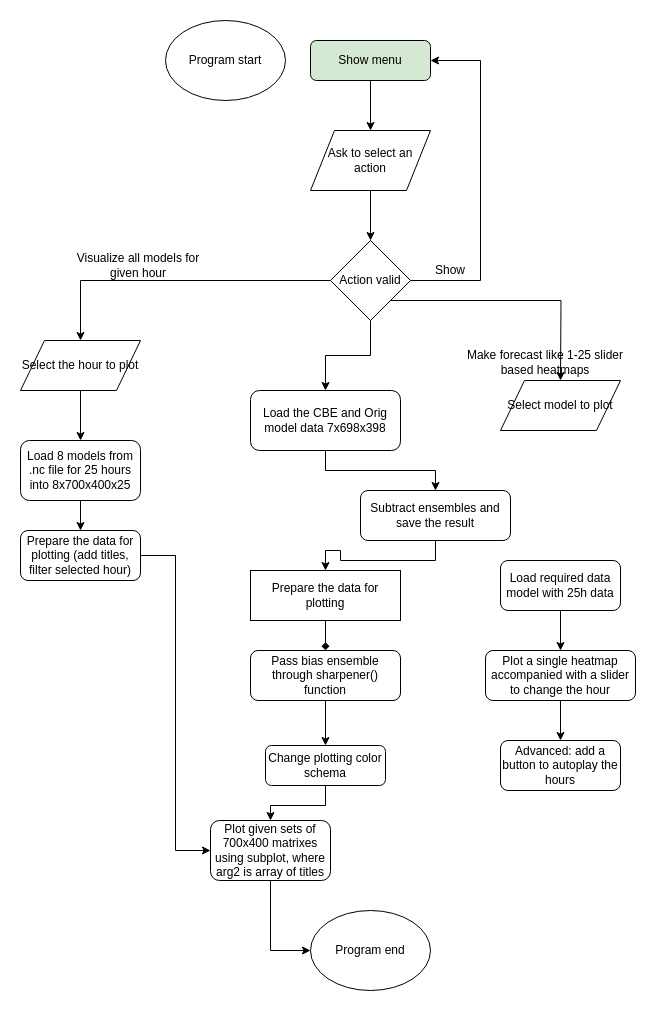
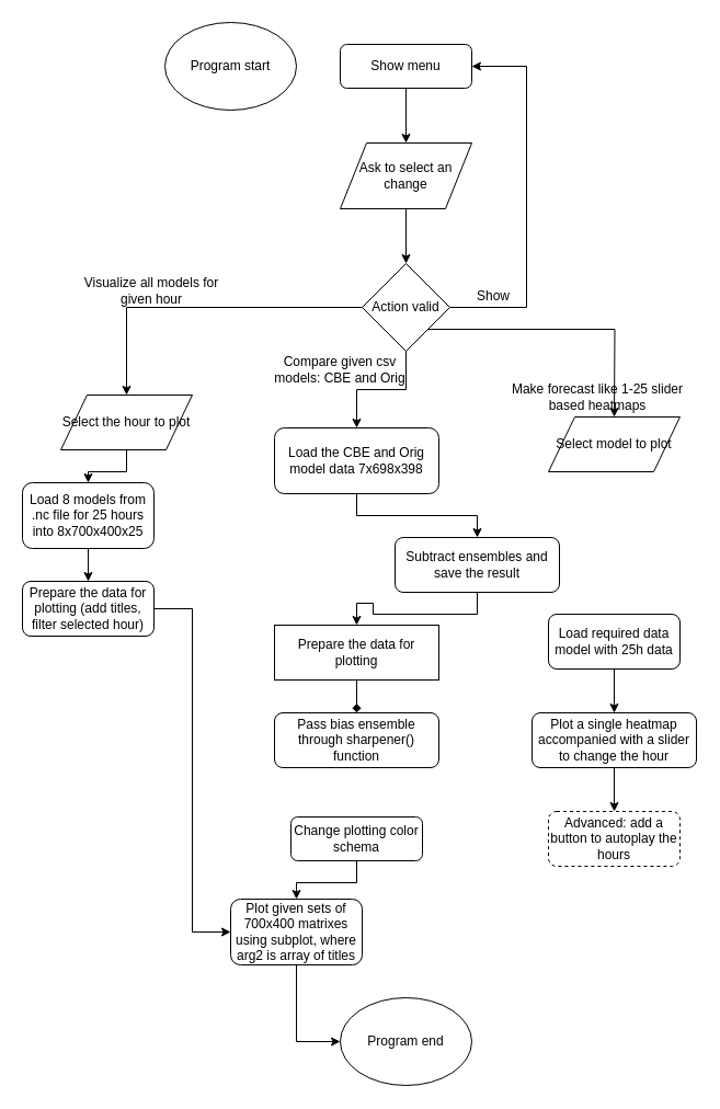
- <mxCell id="4" value="Program start" style="ellipse;whiteSpace=wrap;html=1;" parent="1" vertex="1"><mxGeometry x="165" y="20" width="120" height="80" as="geometry" /></mxCell>
+ <mxCell id="4" value="Program start" style="ellipse;whiteSpace=wrap;html=1;" parent="1" vertex="1"><mxGeometry x="150" y="20" width="120" height="80" as="geometry" /></mxCell>
- <mxCell id="3" value="Show menu" style="rounded=1;whiteSpace=wrap;html=1;fillColor=#d5e8d4;" parent="1" vertex="1"><mxGeometry x="310" y="40" width="120" height="40" as="geometry" /></mxCell>
+ <mxCell id="3" value="Show menu" style="rounded=1;whiteSpace=wrap;html=1;" parent="1" vertex="1"><mxGeometry x="310" y="40" width="120" height="40" as="geometry" /></mxCell>
- <mxCell id="6" value="Ask to select an action" style="shape=parallelogram;perimeter=parallelogramPerimeter;whiteSpace=wrap;html=1;" parent="1" vertex="1"><mxGeometry x="310" y="130" width="120" height="60" as="geometry" /></mxCell>
+ <mxCell id="6" value="Ask to select an change" style="shape=parallelogram;perimeter=parallelogramPerimeter;whiteSpace=wrap;html=1;" parent="1" vertex="1"><mxGeometry x="310" y="130" width="120" height="60" as="geometry" /></mxCell>
+ <mxCell id="24" value="Compare given csv models: CBE and Orig" style="text;html=1;strokeColor=none;fillColor=none;align=center;verticalAlign=middle;whiteSpace=wrap;rounded=0;" parent="1" vertex="1"><mxGeometry x="240" y="327" width="140" height="20" as="geometry" /></mxCell>
- <mxCell id="21" value="Select the hour to plot" style="shape=parallelogram;perimeter=parallelogramPerimeter;whiteSpace=wrap;html=1;" parent="1" vertex="1"><mxGeometry x="20" y="340" width="120" height="50" as="geometry" /></mxCell>
+ <mxCell id="21" value="Select the hour to plot" style="shape=parallelogram;perimeter=parallelogramPerimeter;whiteSpace=wrap;html=1;" parent="1" vertex="1"><mxGeometry x="55" y="360" width="120" height="50" as="geometry" /></mxCell>
- <mxCell id="39" style="edgeStyle=orthogonalEdgeStyle;rounded=0;orthogonalLoop=1;jettySize=auto;html=1;" edge="1" parent="1" source="40" target="30"><mxGeometry relative="1" as="geometry" /></mxCell>
- <mxCell id="37" value="Advanced: add a button to autoplay the hours" style="rounded=1;whiteSpace=wrap;html=1;dashed=0;" parent="1" vertex="1"><mxGeometry x="500" y="740" width="120" height="50" as="geometry" /></mxCell>
+ <mxCell id="37" value="Advanced: add a button to autoplay the hours" style="rounded=1;whiteSpace=wrap;html=1;dashed=1;" parent="1" vertex="1"><mxGeometry x="500" y="740" width="120" height="50" as="geometry" /></mxCell>
